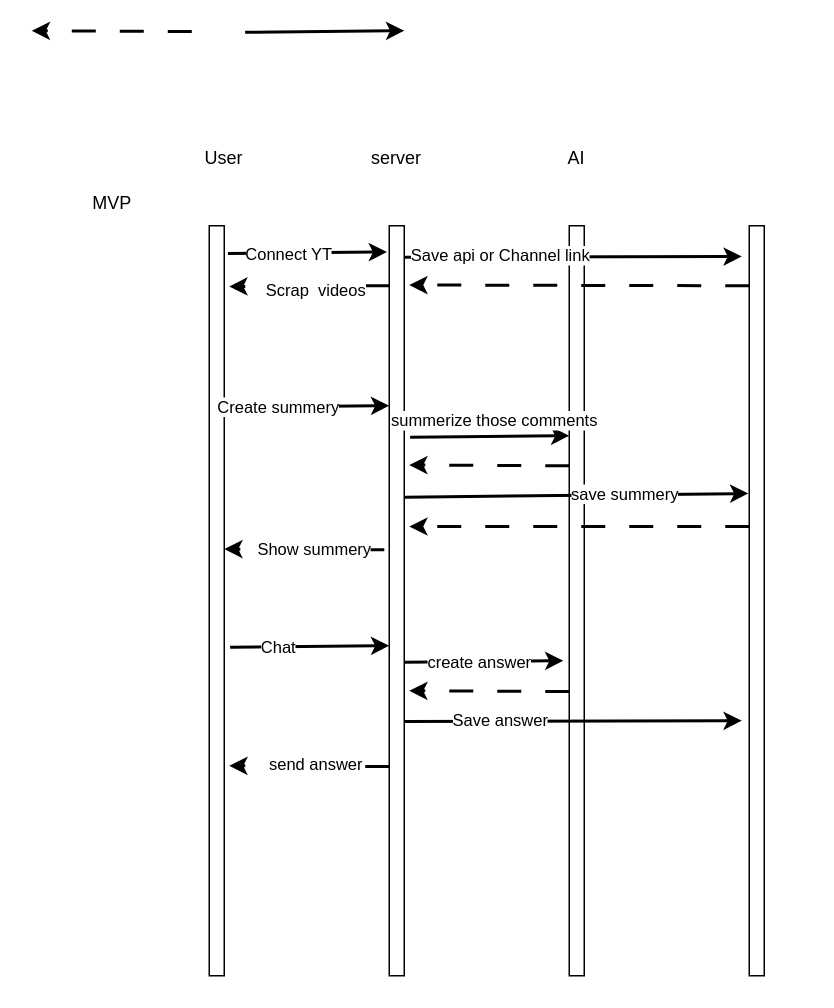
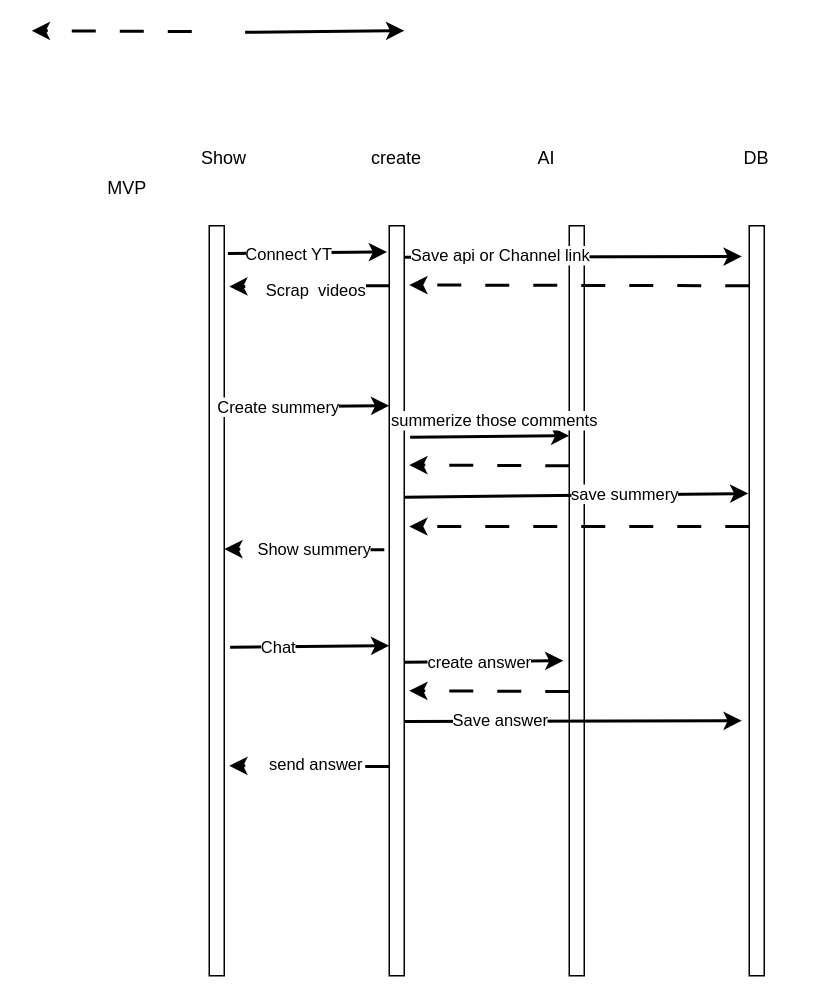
- <mxCell id="2" value="User" style="text;html=1;strokeColor=none;fillColor=none;align=center;verticalAlign=middle;whiteSpace=wrap;rounded=0;" parent="1" vertex="1"><mxGeometry x="119" y="90" width="60" height="30" as="geometry" /></mxCell>
+ <mxCell id="2" value="Show" style="text;html=1;strokeColor=none;fillColor=none;align=center;verticalAlign=middle;whiteSpace=wrap;rounded=0;" parent="1" vertex="1"><mxGeometry x="119" y="90" width="60" height="30" as="geometry" /></mxCell>
- <mxCell id="6" value="server" style="text;html=1;strokeColor=none;fillColor=none;align=center;verticalAlign=middle;whiteSpace=wrap;rounded=0;" parent="1" vertex="1"><mxGeometry x="234" y="90" width="60" height="30" as="geometry" /></mxCell>
+ <mxCell id="6" value="create" style="text;html=1;strokeColor=none;fillColor=none;align=center;verticalAlign=middle;whiteSpace=wrap;rounded=0;" parent="1" vertex="1"><mxGeometry x="234" y="90" width="60" height="30" as="geometry" /></mxCell>
- <mxCell id="7" value="AI" style="text;html=1;strokeColor=none;fillColor=none;align=center;verticalAlign=middle;whiteSpace=wrap;rounded=0;" parent="1" vertex="1"><mxGeometry x="354" y="90" width="60" height="30" as="geometry" /></mxCell>
+ <mxCell id="7" value="AI" style="text;html=1;strokeColor=none;fillColor=none;align=center;verticalAlign=middle;whiteSpace=wrap;rounded=0;" parent="1" vertex="1"><mxGeometry x="334" y="90" width="60" height="30" as="geometry" /></mxCell>
+ <mxCell id="9" value="DB" style="text;html=1;strokeColor=none;fillColor=none;align=center;verticalAlign=middle;whiteSpace=wrap;rounded=0;" parent="1" vertex="1"><mxGeometry x="474" y="90" width="60" height="30" as="geometry" /></mxCell>
- <mxCell id="16" value="MVP" style="text;html=1;align=center;verticalAlign=middle;resizable=0;points=[];autosize=1;strokeColor=none;fillColor=none;" parent="1" vertex="1"><mxGeometry x="49" y="120" width="50" height="30" as="geometry" /></mxCell>
+ <mxCell id="16" value="MVP" style="text;html=1;align=center;verticalAlign=middle;resizable=0;points=[];autosize=1;strokeColor=none;fillColor=none;" parent="1" vertex="1"><mxGeometry x="59" y="110" width="50" height="30" as="geometry" /></mxCell>
